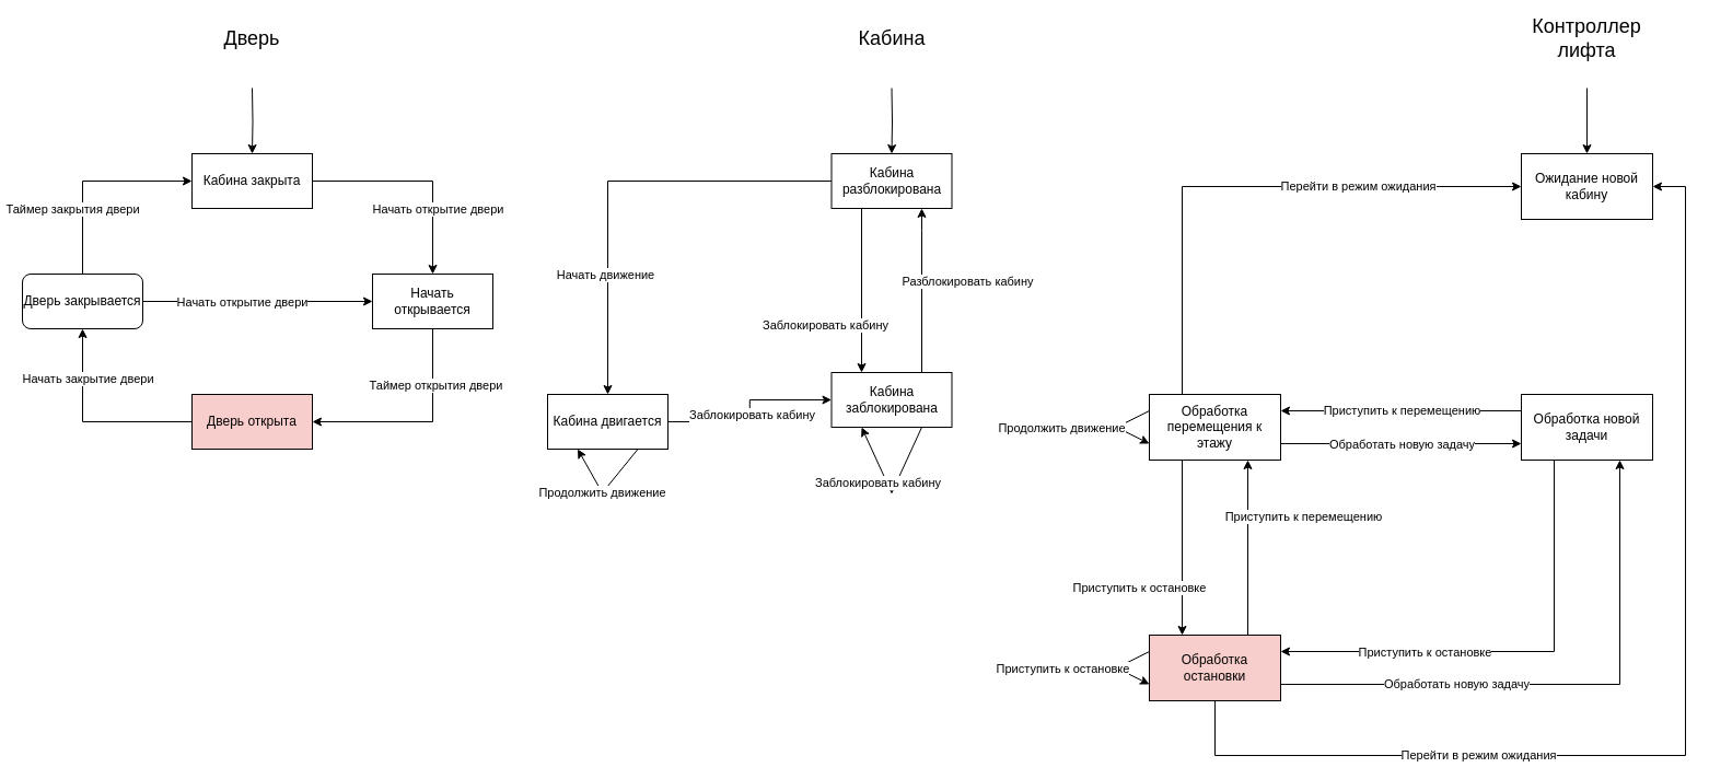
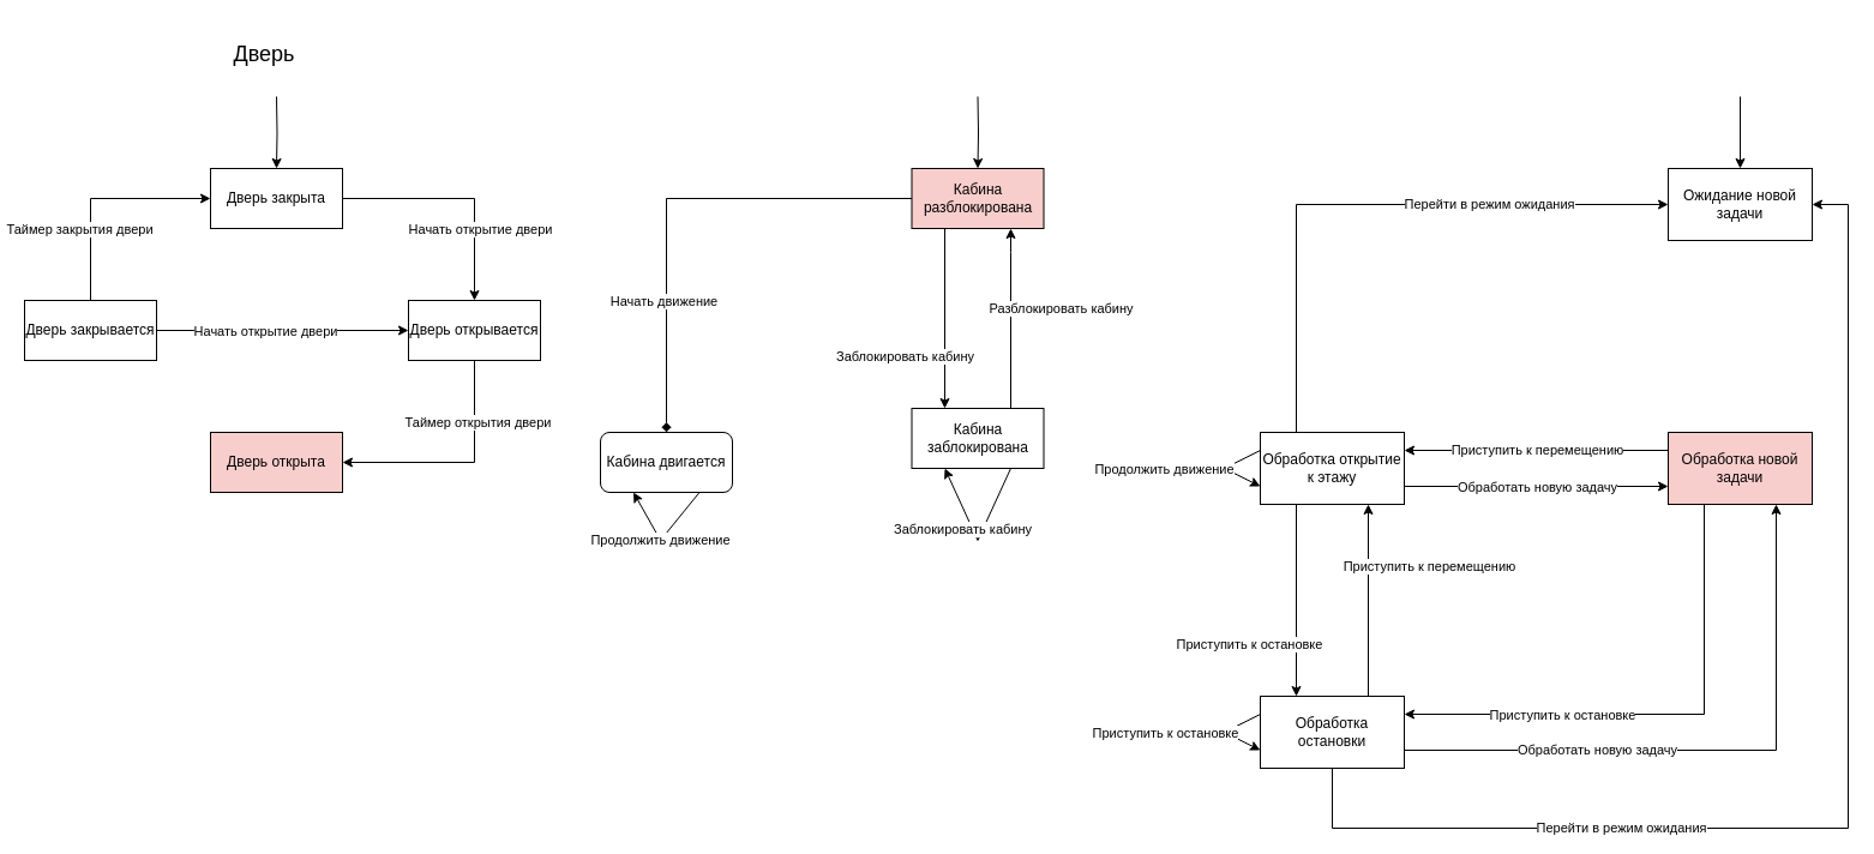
- <mxCell id="3" value="&lt;font style=&quot;font-size: 18px;&quot;&gt;Дверь&lt;/font&gt;" style="text;html=1;align=center;verticalAlign=middle;whiteSpace=wrap;rounded=0;" vertex="1" parent="1"><mxGeometry x="200" y="20" width="60" height="30" as="geometry" /></mxCell>
+ <mxCell id="3" value="&lt;font style=&quot;font-size: 18px;&quot;&gt;Дверь&lt;/font&gt;" style="text;html=1;align=center;verticalAlign=middle;whiteSpace=wrap;rounded=0;" vertex="1" parent="1"><mxGeometry x="190" y="30" width="60" height="30" as="geometry" /></mxCell>
- <mxCell id="18" value="&lt;font style=&quot;font-size: 18px;&quot;&gt;Кабина&lt;/font&gt;" style="text;html=1;align=center;verticalAlign=middle;whiteSpace=wrap;rounded=0;" vertex="1" parent="1"><mxGeometry x="784.5" y="20" width="60" height="30" as="geometry" /></mxCell>
- <mxCell id="44" value="&lt;font size=&quot;4&quot;&gt;Контроллер лифта&lt;/font&gt;" style="text;html=1;align=center;verticalAlign=middle;whiteSpace=wrap;rounded=0;" vertex="1" parent="1"><mxGeometry x="1420" y="20" width="60" height="30" as="geometry" /></mxCell>
- <mxCell id="2" value="Кабина закрыта" style="html=1;whiteSpace=wrap;" vertex="1" parent="1"><mxGeometry x="175" y="140" width="110" height="50" as="geometry" /></mxCell>
+ <mxCell id="2" value="Дверь закрыта" style="html=1;whiteSpace=wrap;" vertex="1" parent="1"><mxGeometry x="175" y="140" width="110" height="50" as="geometry" /></mxCell>
- <mxCell id="19" value="Кабина разблокирована" style="html=1;whiteSpace=wrap;" vertex="1" parent="1"><mxGeometry x="759.5" y="140" width="110" height="50" as="geometry" /></mxCell>
+ <mxCell id="19" value="Кабина разблокирована" style="html=1;whiteSpace=wrap;fillColor=#f8cecc;" vertex="1" parent="1"><mxGeometry x="759.5" y="140" width="110" height="50" as="geometry" /></mxCell>
- <mxCell id="31" value="Ожидание новой кабину" style="rounded=0;whiteSpace=wrap;html=1;" vertex="1" parent="1"><mxGeometry x="1390" y="140" width="120" height="60" as="geometry" /></mxCell>
+ <mxCell id="31" value="Ожидание новой задачи" style="rounded=0;whiteSpace=wrap;html=1;" vertex="1" parent="1"><mxGeometry x="1390" y="140" width="120" height="60" as="geometry" /></mxCell>
- <mxCell id="10" value="Дверь закрывается" style="html=1;whiteSpace=wrap;rounded=1;" vertex="1" parent="1"><mxGeometry x="20" y="250" width="110" height="50" as="geometry" /></mxCell>
+ <mxCell id="10" value="Дверь закрывается" style="html=1;whiteSpace=wrap;" vertex="1" parent="1"><mxGeometry x="20" y="250" width="110" height="50" as="geometry" /></mxCell>
- <mxCell id="4" value="Начать открывается" style="html=1;whiteSpace=wrap;" vertex="1" parent="1"><mxGeometry x="340" y="250" width="110" height="50" as="geometry" /></mxCell>
+ <mxCell id="4" value="Дверь открывается" style="html=1;whiteSpace=wrap;" vertex="1" parent="1"><mxGeometry x="340" y="250" width="110" height="50" as="geometry" /></mxCell>
- <mxCell id="23" value="" style="endArrow=classic;html=1;rounded=0;strokeColor=default;align=center;verticalAlign=middle;fontFamily=Helvetica;fontSize=11;fontColor=default;labelBackgroundColor=default;edgeStyle=orthogonalEdgeStyle;exitX=0;exitY=0.5;exitDx=0;exitDy=0;entryX=0.5;entryY=0;entryDx=0;entryDy=0;" edge="1" parent="1" source="19" target="20"><mxGeometry width="50" height="50" relative="1" as="geometry"><mxPoint x="632.5" y="300" as="sourcePoint" /><mxPoint x="597.5" y="360" as="targetPoint" /></mxGeometry></mxCell>
+ <mxCell id="23" value="" style="endArrow=diamond;html=1;rounded=0;strokeColor=default;align=center;verticalAlign=middle;fontFamily=Helvetica;fontSize=11;fontColor=default;labelBackgroundColor=default;edgeStyle=orthogonalEdgeStyle;exitX=0;exitY=0.5;exitDx=0;exitDy=0;entryX=0.5;entryY=0;entryDx=0;entryDy=0;" edge="1" parent="1" source="19" target="20"><mxGeometry width="50" height="50" relative="1" as="geometry"><mxPoint x="632.5" y="300" as="sourcePoint" /><mxPoint x="597.5" y="360" as="targetPoint" /></mxGeometry></mxCell>
- <mxCell id="27" value="" style="endArrow=classic;html=1;rounded=0;strokeColor=default;align=center;verticalAlign=middle;fontFamily=Helvetica;fontSize=11;fontColor=default;labelBackgroundColor=default;edgeStyle=orthogonalEdgeStyle;exitX=1;exitY=0.5;exitDx=0;exitDy=0;entryX=0;entryY=0.5;entryDx=0;entryDy=0;" edge="1" parent="1" source="20" target="22"><mxGeometry width="50" height="50" relative="1" as="geometry"><mxPoint x="652.5" y="385" as="sourcePoint" /><mxPoint x="842.5" y="555" as="targetPoint" /></mxGeometry></mxCell>
- <mxCell id="28" value="Заблокировать кабину" style="edgeLabel;html=1;align=center;verticalAlign=middle;resizable=0;points=[];" connectable="0" vertex="1" parent="27"><mxGeometry x="-0.084" y="-2" relative="1" as="geometry"><mxPoint y="-3" as="offset" /></mxGeometry></mxCell>
- <mxCell id="11" value="" style="endArrow=classic;html=1;rounded=0;exitX=0;exitY=0.5;exitDx=0;exitDy=0;entryX=0.5;entryY=1;entryDx=0;entryDy=0;edgeStyle=orthogonalEdgeStyle;" edge="1" parent="1" source="7" target="10"><mxGeometry width="50" height="50" relative="1" as="geometry"><mxPoint x="220" y="470" as="sourcePoint" /><mxPoint x="110" y="565" as="targetPoint" /></mxGeometry></mxCell>
- <mxCell id="12" value="Начать закрытие двери" style="edgeLabel;html=1;align=center;verticalAlign=middle;resizable=0;points=[];" connectable="0" vertex="1" parent="11"><mxGeometry x="-0.292" y="5" relative="1" as="geometry"><mxPoint x="-31" y="-45" as="offset" /></mxGeometry></mxCell>
- <mxCell id="20" value="Кабина двигается" style="html=1;whiteSpace=wrap;" vertex="1" parent="1"><mxGeometry x="500" y="360" width="110" height="50" as="geometry" /></mxCell>
+ <mxCell id="20" value="Кабина двигается" style="html=1;whiteSpace=wrap;rounded=1;" vertex="1" parent="1"><mxGeometry x="500" y="360" width="110" height="50" as="geometry" /></mxCell>
- <mxCell id="33" value="Обработка перемещения к этажу" style="rounded=0;whiteSpace=wrap;html=1;" vertex="1" parent="1"><mxGeometry x="1050" y="360" width="120" height="60" as="geometry" /></mxCell>
+ <mxCell id="33" value="Обработка открытие к этажу" style="rounded=0;whiteSpace=wrap;html=1;" vertex="1" parent="1"><mxGeometry x="1050" y="360" width="120" height="60" as="geometry" /></mxCell>
- <mxCell id="32" value="Обработка новой задачи" style="rounded=0;whiteSpace=wrap;html=1;" vertex="1" parent="1"><mxGeometry x="1390" y="360" width="120" height="60" as="geometry" /></mxCell>
+ <mxCell id="32" value="Обработка новой задачи" style="rounded=0;whiteSpace=wrap;html=1;fillColor=#f8cecc;" vertex="1" parent="1"><mxGeometry x="1390" y="360" width="120" height="60" as="geometry" /></mxCell>
- <mxCell id="34" value="Обработка остановки" style="rounded=0;whiteSpace=wrap;html=1;fillColor=#f8cecc;" vertex="1" parent="1"><mxGeometry x="1050" y="580" width="120" height="60" as="geometry" /></mxCell>
+ <mxCell id="34" value="Обработка остановки" style="rounded=0;whiteSpace=wrap;html=1;" vertex="1" parent="1"><mxGeometry x="1050" y="580" width="120" height="60" as="geometry" /></mxCell>
